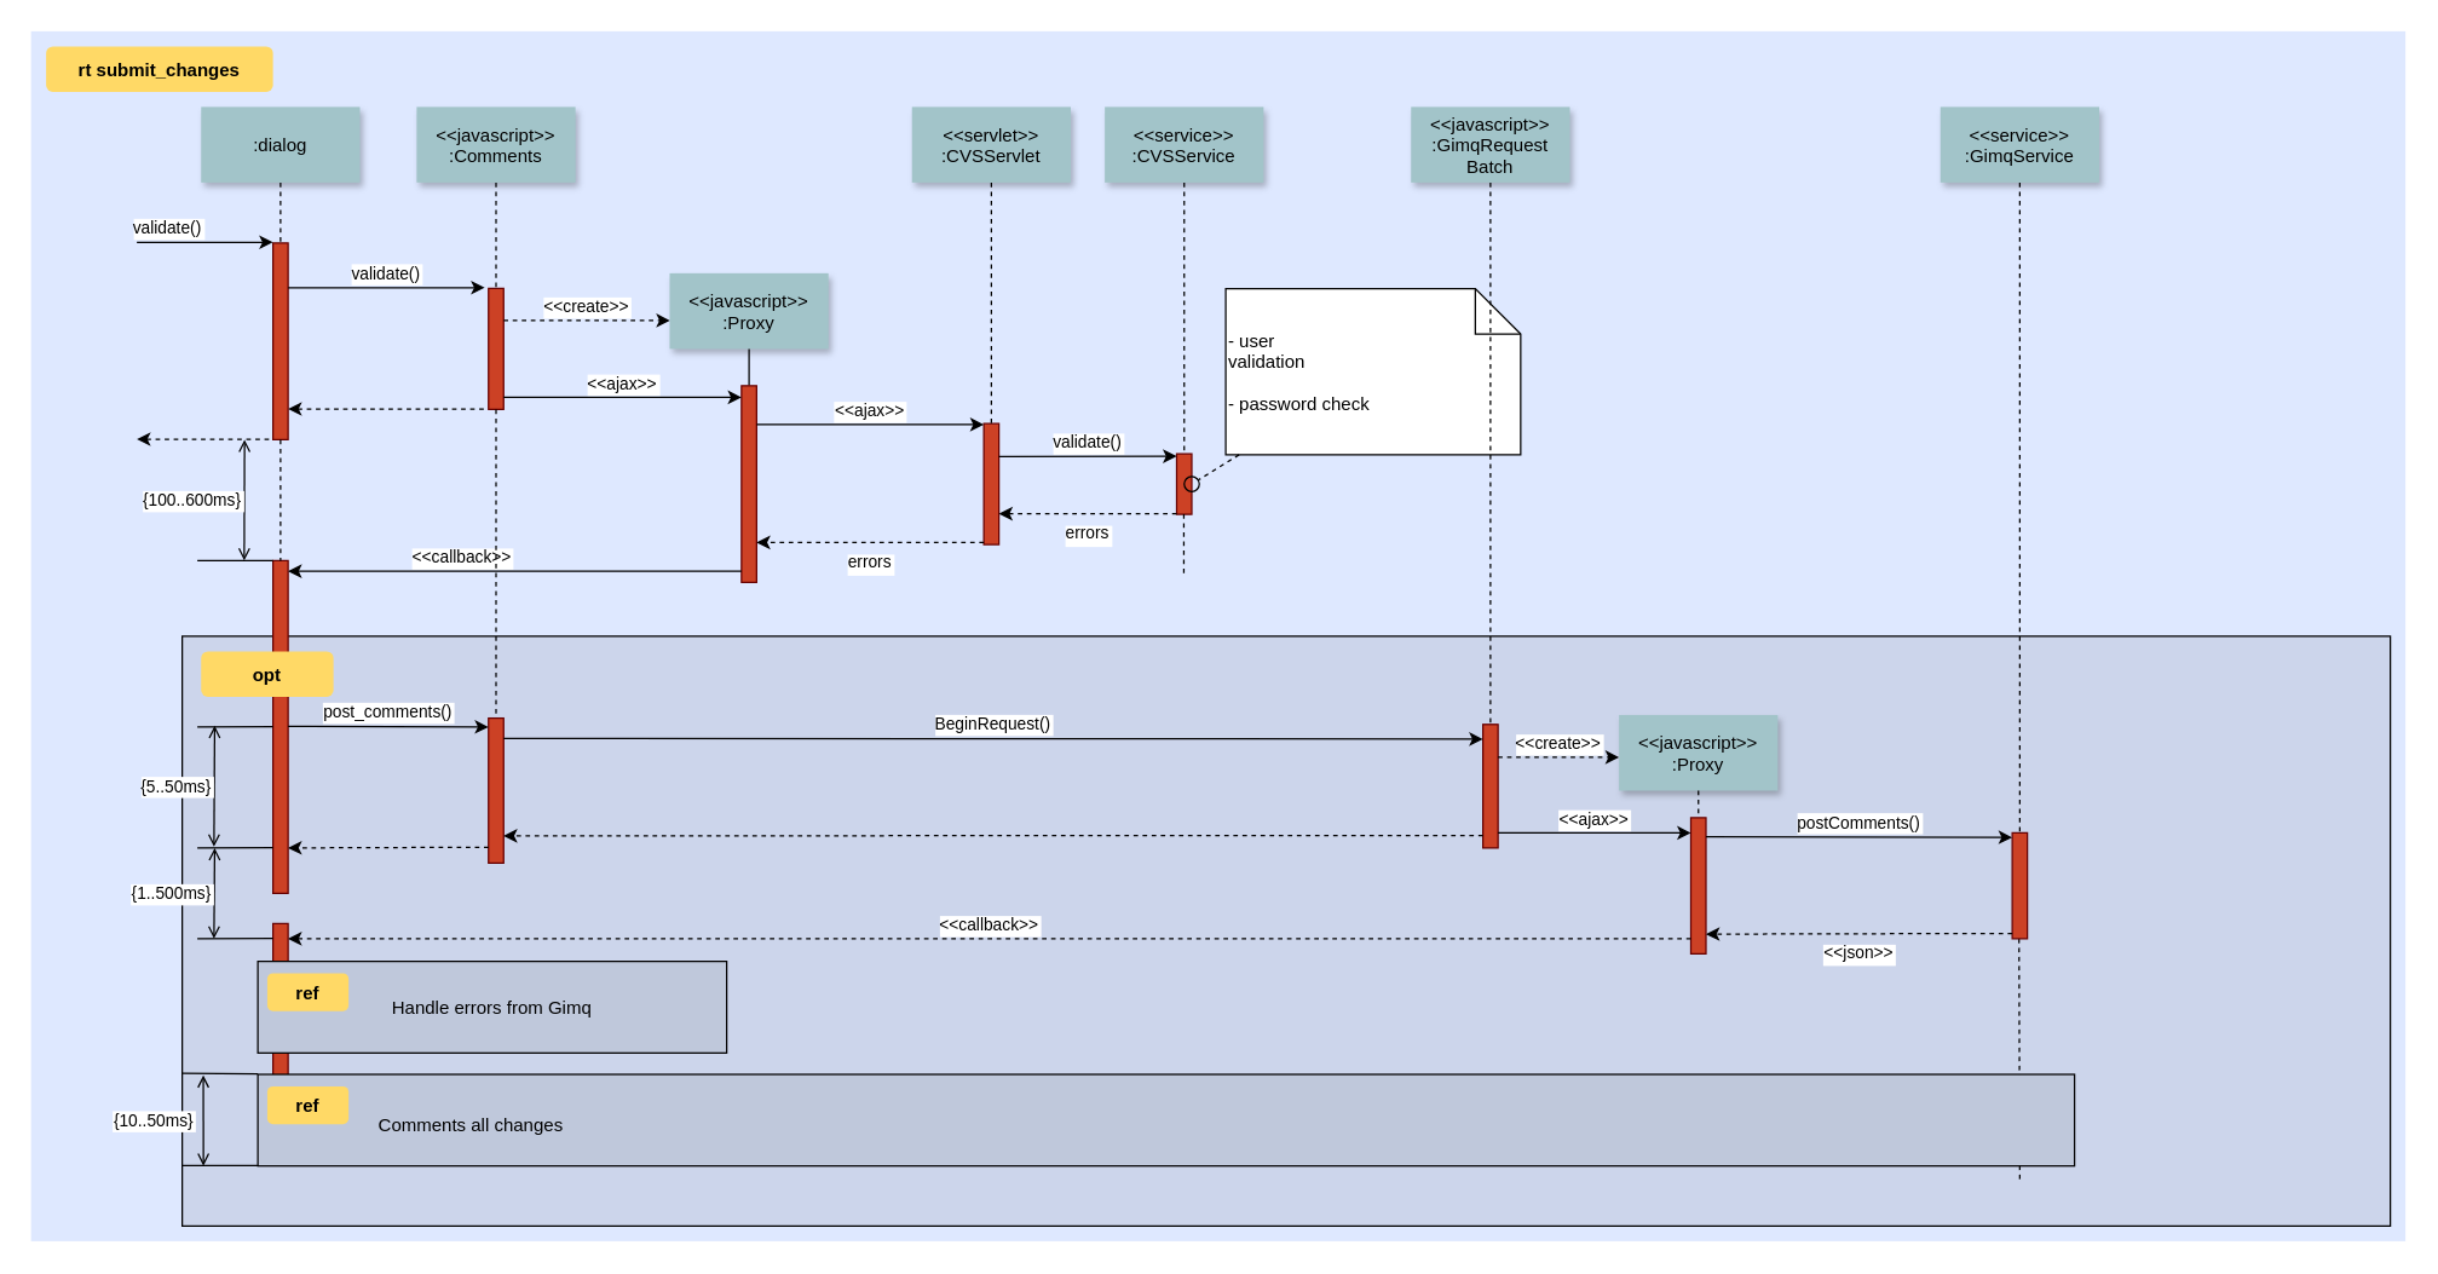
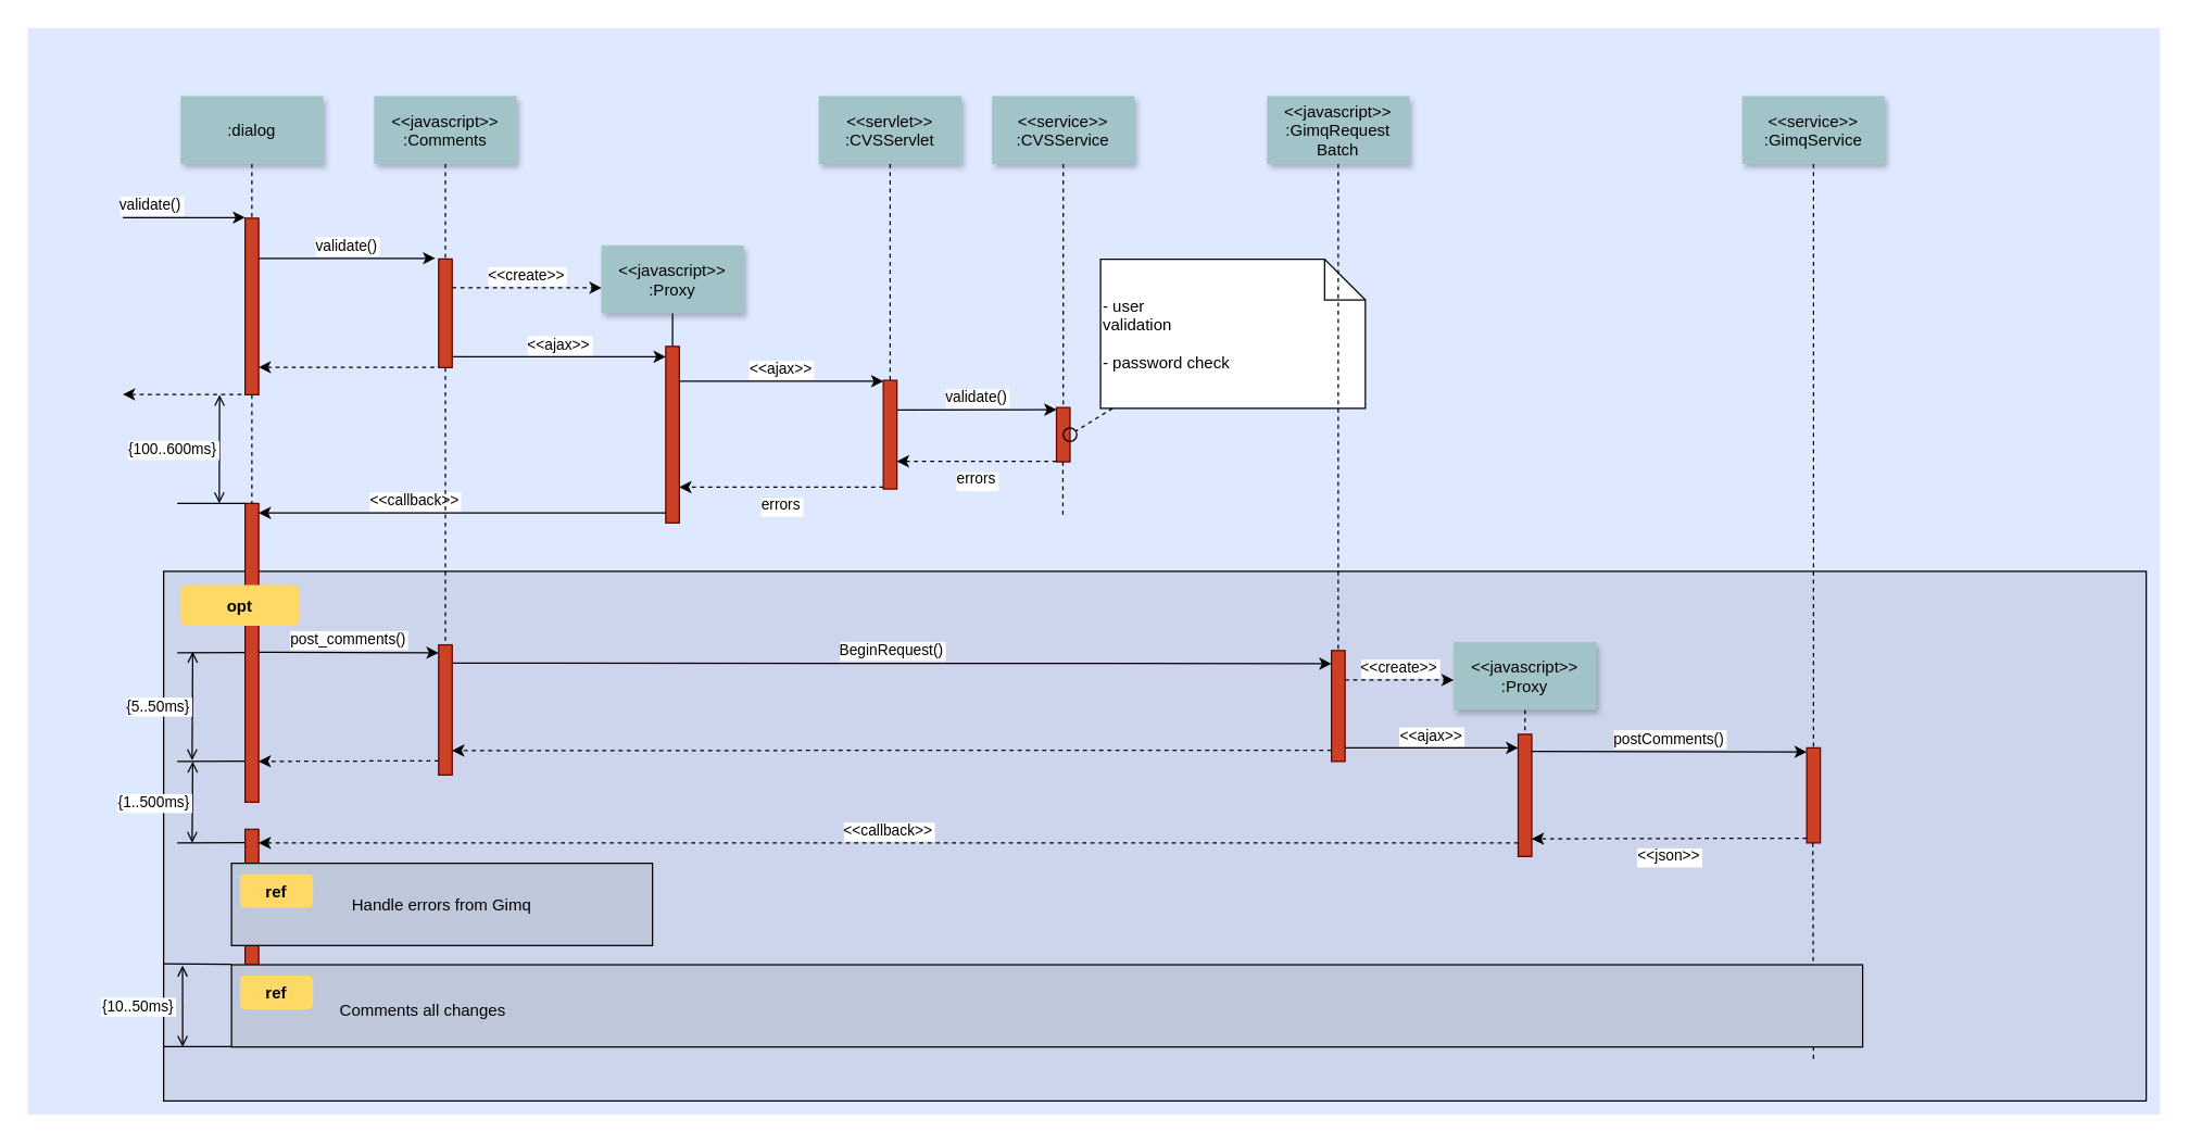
- <mxCell id="60" value="rt submit_changes" style="rounded=1;fontStyle=1;fillColor=#FFD966;strokeColor=none" parent="1" vertex="1"><mxGeometry x="30" y="30" width="150" height="30" as="geometry" /></mxCell>
